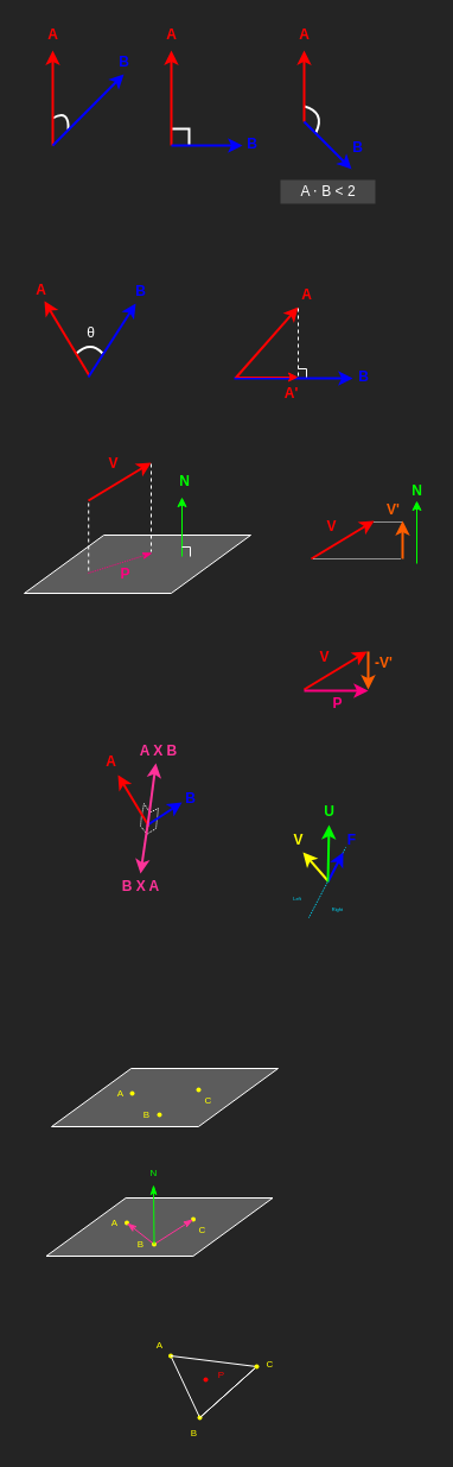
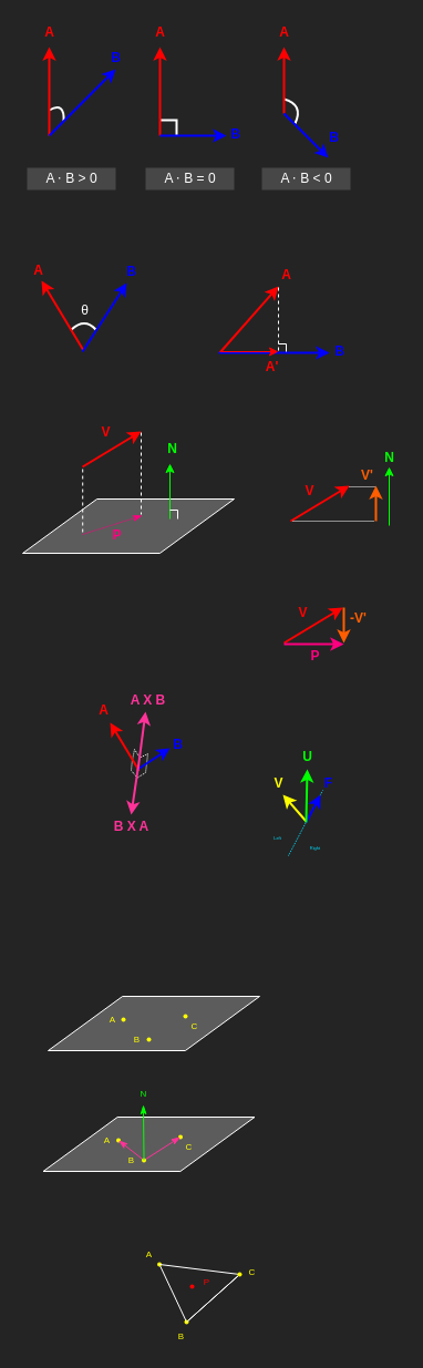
+ <mxCell id="13" value="A ⋅ B &amp;gt; 0" style="text;html=1;align=center;verticalAlign=middle;resizable=0;points=[];autosize=1;strokeColor=none;fillColor=#474747;fontColor=#FFFFFF;" vertex="1" parent="1"><mxGeometry x="24" y="151" width="80" height="20" as="geometry" /></mxCell>
+ <mxCell id="19" value="A ⋅ B = 0" style="text;html=1;align=center;verticalAlign=middle;resizable=0;points=[];autosize=1;strokeColor=none;fillColor=#474747;fontColor=#FFFFFF;" vertex="1" parent="1"><mxGeometry x="131" y="151" width="80" height="20" as="geometry" /></mxCell>
- <mxCell id="20" value="A ⋅ B &amp;lt; 2" style="text;html=1;align=center;verticalAlign=middle;resizable=0;points=[];autosize=1;strokeColor=none;fillColor=#474747;fontColor=#FFFFFF;" vertex="1" parent="1"><mxGeometry x="236" y="151" width="80" height="20" as="geometry" /></mxCell>
+ <mxCell id="20" value="A ⋅ B &amp;lt; 0" style="text;html=1;align=center;verticalAlign=middle;resizable=0;points=[];autosize=1;strokeColor=none;fillColor=#474747;fontColor=#FFFFFF;" vertex="1" parent="1"><mxGeometry x="236" y="151" width="80" height="20" as="geometry" /></mxCell>
